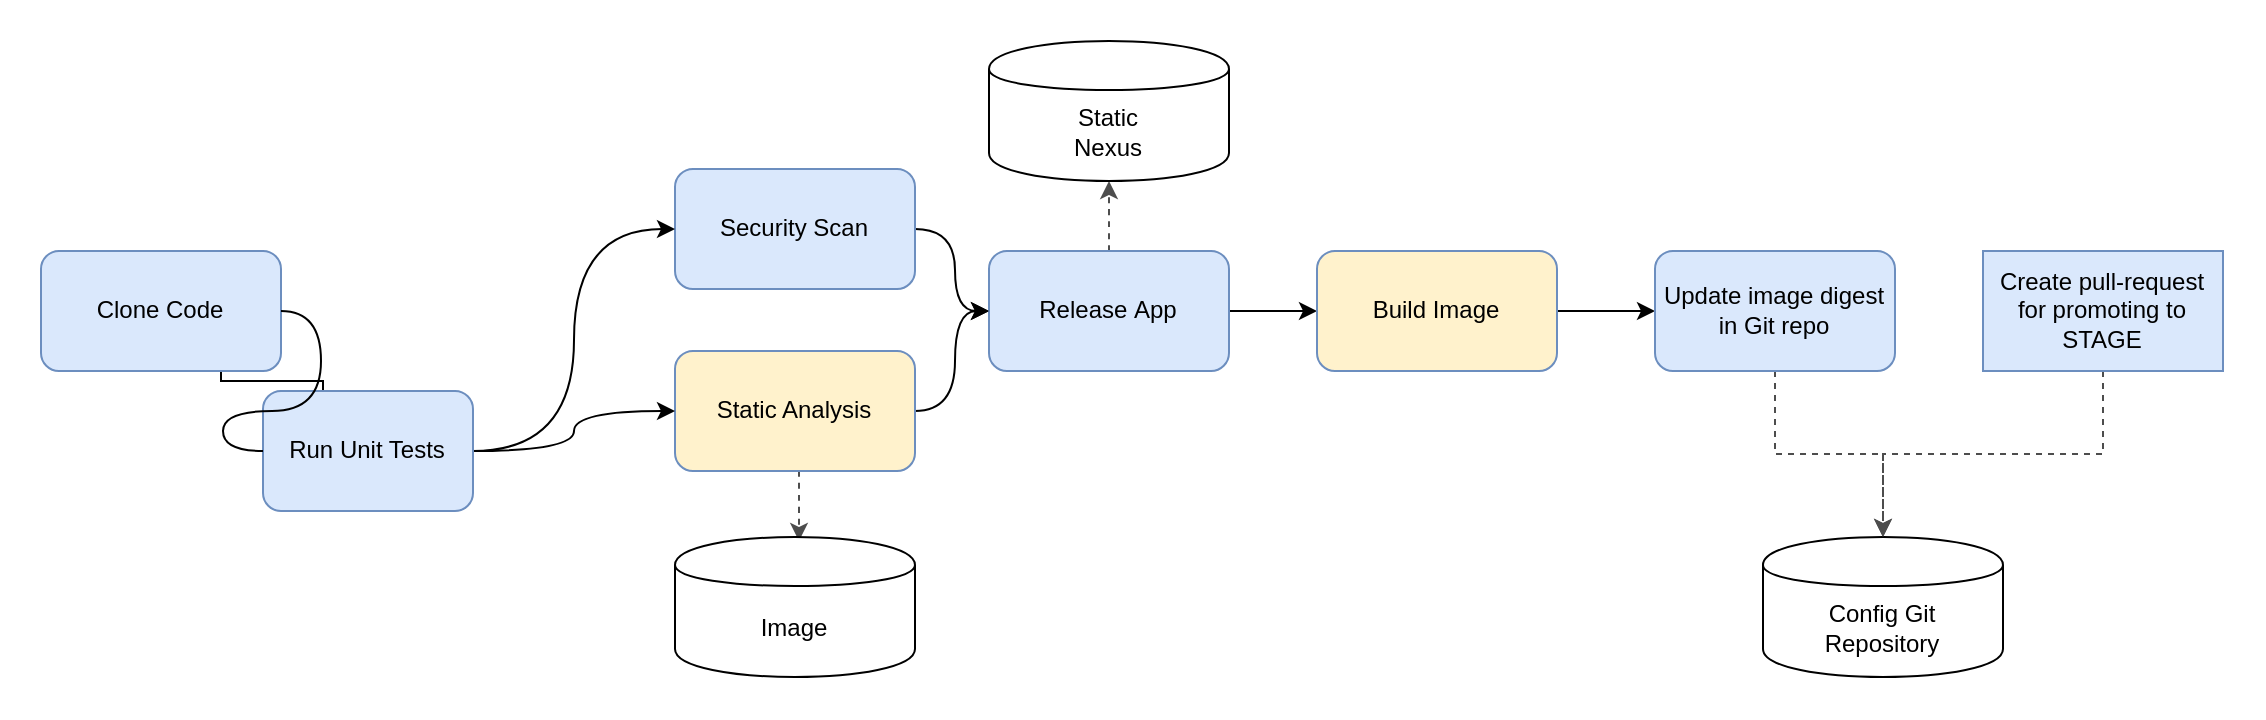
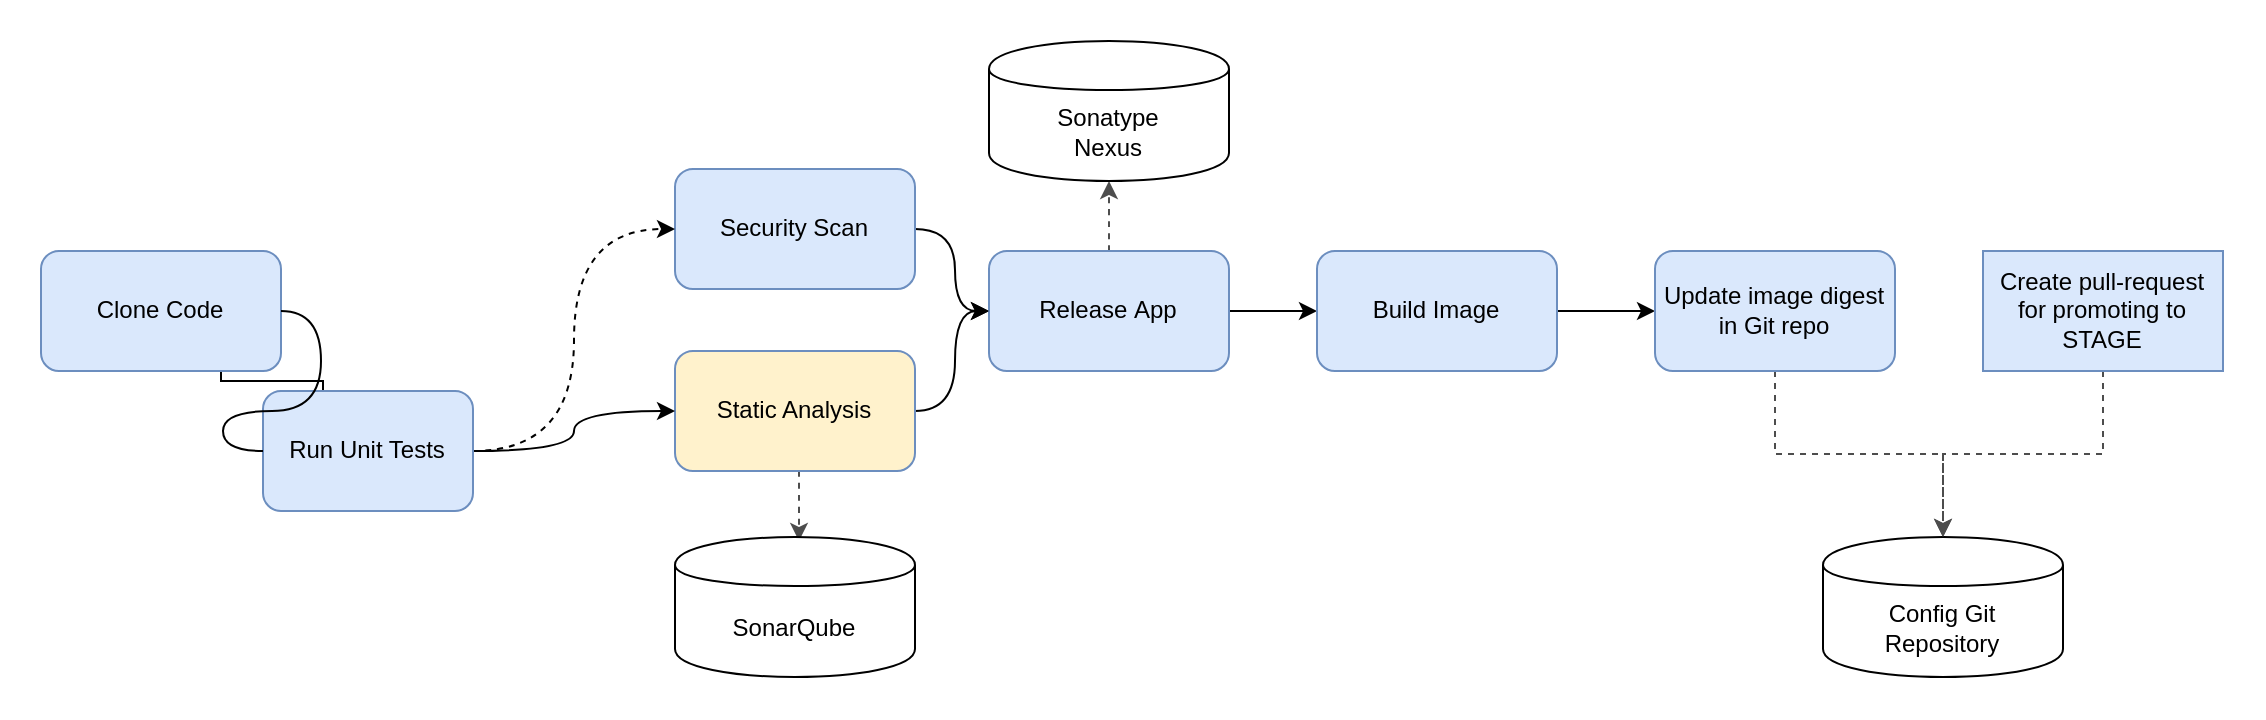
- <mxCell id="11" value="Static &lt;br&gt;Nexus" style="shape=cylinder;whiteSpace=wrap;html=1;boundedLbl=1;backgroundOutline=1;" parent="1" vertex="1"><mxGeometry x="494" y="20" width="120" height="70" as="geometry" /></mxCell>
+ <mxCell id="11" value="Sonatype &lt;br&gt;Nexus" style="shape=cylinder;whiteSpace=wrap;html=1;boundedLbl=1;backgroundOutline=1;" parent="1" vertex="1"><mxGeometry x="494" y="20" width="120" height="70" as="geometry" /></mxCell>
- <mxCell id="14" value="Build Image&lt;br&gt;" style="rounded=1;whiteSpace=wrap;html=1;fillColor=#fff2cc;strokeColor=#6c8ebf;" parent="1" vertex="1"><mxGeometry x="658" y="125" width="120" height="60" as="geometry" /></mxCell>
+ <mxCell id="14" value="Build Image&lt;br&gt;" style="rounded=1;whiteSpace=wrap;html=1;fillColor=#dae8fc;strokeColor=#6c8ebf;" parent="1" vertex="1"><mxGeometry x="658" y="125" width="120" height="60" as="geometry" /></mxCell>
- <mxCell id="19" style="edgeStyle=orthogonalEdgeStyle;orthogonalLoop=1;jettySize=auto;html=1;exitX=1;exitY=0.5;exitDx=0;exitDy=0;entryX=0;entryY=0.5;entryDx=0;entryDy=0;curved=1;" parent="1" source="21" target="15" edge="1"><mxGeometry relative="1" as="geometry" /></mxCell>
+ <mxCell id="19" style="edgeStyle=orthogonalEdgeStyle;orthogonalLoop=1;jettySize=auto;html=1;exitX=1;exitY=0.5;exitDx=0;exitDy=0;entryX=0;entryY=0.5;entryDx=0;entryDy=0;curved=1;dashed=1;" parent="1" source="21" target="15" edge="1"><mxGeometry relative="1" as="geometry" /></mxCell>
- <mxCell id="18" value="Config Git&lt;br&gt;Repository" style="shape=cylinder;whiteSpace=wrap;html=1;boundedLbl=1;backgroundOutline=1;" parent="1" vertex="1"><mxGeometry x="881" y="268" width="120" height="70" as="geometry" /></mxCell>
+ <mxCell id="18" value="Config Git&lt;br&gt;Repository" style="shape=cylinder;whiteSpace=wrap;html=1;boundedLbl=1;backgroundOutline=1;" parent="1" vertex="1"><mxGeometry x="911" y="268" width="120" height="70" as="geometry" /></mxCell>
- <mxCell id="12" value="Image" style="shape=cylinder;whiteSpace=wrap;html=1;boundedLbl=1;backgroundOutline=1;" parent="1" vertex="1"><mxGeometry x="337" y="268" width="120" height="70" as="geometry" /></mxCell>
+ <mxCell id="12" value="SonarQube" style="shape=cylinder;whiteSpace=wrap;html=1;boundedLbl=1;backgroundOutline=1;" parent="1" vertex="1"><mxGeometry x="337" y="268" width="120" height="70" as="geometry" /></mxCell>
